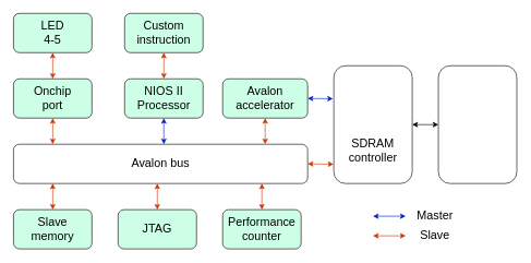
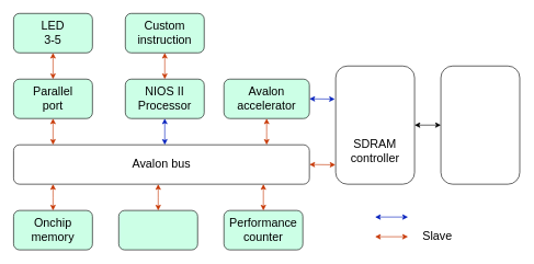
- <mxCell id="31" value="&lt;font style=&quot;font-size: 18px;&quot;&gt;LED&lt;br&gt;4-5&lt;br&gt;&lt;/font&gt;" style="text;html=1;strokeColor=none;fillColor=none;align=center;verticalAlign=middle;whiteSpace=wrap;rounded=0;" vertex="1" parent="1"><mxGeometry x="30" y="30" width="100" height="40" as="geometry" /></mxCell>
+ <mxCell id="31" value="&lt;font style=&quot;font-size: 18px;&quot;&gt;LED&lt;br&gt;3-5&lt;br&gt;&lt;/font&gt;" style="text;html=1;strokeColor=none;fillColor=none;align=center;verticalAlign=middle;whiteSpace=wrap;rounded=0;" vertex="1" parent="1"><mxGeometry x="30" y="30" width="100" height="40" as="geometry" /></mxCell>
- <mxCell id="33" value="&lt;font style=&quot;font-size: 18px;&quot;&gt;Onchip&lt;br&gt;port&lt;br&gt;&lt;/font&gt;" style="text;html=1;strokeColor=none;fillColor=none;align=center;verticalAlign=middle;whiteSpace=wrap;rounded=0;" vertex="1" parent="1"><mxGeometry x="30" y="130" width="100" height="40" as="geometry" /></mxCell>
+ <mxCell id="33" value="&lt;font style=&quot;font-size: 18px;&quot;&gt;Parallel&lt;br&gt;port&lt;br&gt;&lt;/font&gt;" style="text;html=1;strokeColor=none;fillColor=none;align=center;verticalAlign=middle;whiteSpace=wrap;rounded=0;" vertex="1" parent="1"><mxGeometry x="30" y="130" width="100" height="40" as="geometry" /></mxCell>
- <mxCell id="18" value="&lt;font style=&quot;font-size: 18px;&quot;&gt;Master&lt;br&gt;&lt;/font&gt;" style="text;html=1;strokeColor=none;fillColor=none;align=center;verticalAlign=middle;whiteSpace=wrap;rounded=0;" vertex="1" parent="1"><mxGeometry x="640" y="320" width="50" height="20" as="geometry" /></mxCell>
- <mxCell id="37" value="&lt;font style=&quot;font-size: 18px;&quot;&gt;Slave&lt;br&gt;memory&lt;br&gt;&lt;/font&gt;" style="text;html=1;strokeColor=none;fillColor=none;align=center;verticalAlign=middle;whiteSpace=wrap;rounded=0;" vertex="1" parent="1"><mxGeometry x="30" y="330" width="100" height="40" as="geometry" /></mxCell>
+ <mxCell id="37" value="&lt;font style=&quot;font-size: 18px;&quot;&gt;Onchip&lt;br&gt;memory&lt;br&gt;&lt;/font&gt;" style="text;html=1;strokeColor=none;fillColor=none;align=center;verticalAlign=middle;whiteSpace=wrap;rounded=0;" vertex="1" parent="1"><mxGeometry x="30" y="330" width="100" height="40" as="geometry" /></mxCell>
- <mxCell id="14" value="&lt;font style=&quot;font-size: 18px;&quot;&gt;JTAG&lt;/font&gt;" style="text;html=1;strokeColor=none;fillColor=none;align=center;verticalAlign=middle;whiteSpace=wrap;rounded=0;" parent="1" vertex="1"><mxGeometry x="190" y="330" width="100" height="40" as="geometry" /></mxCell>
